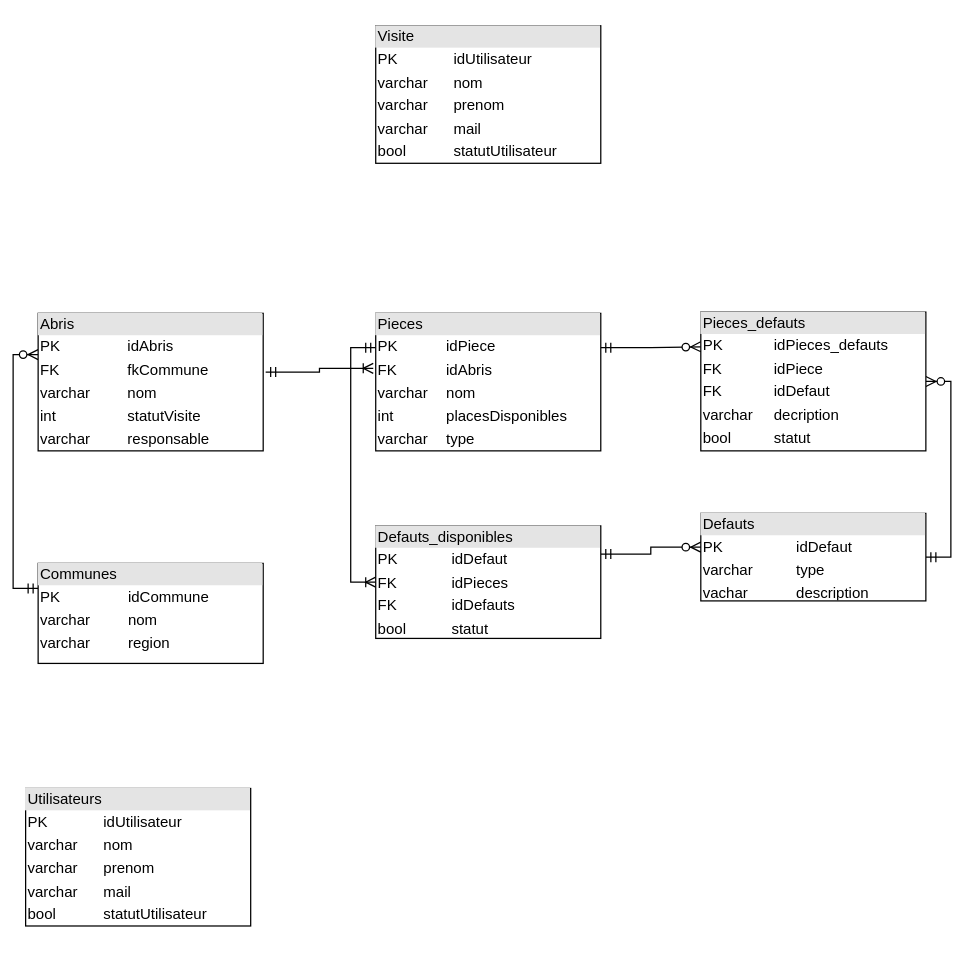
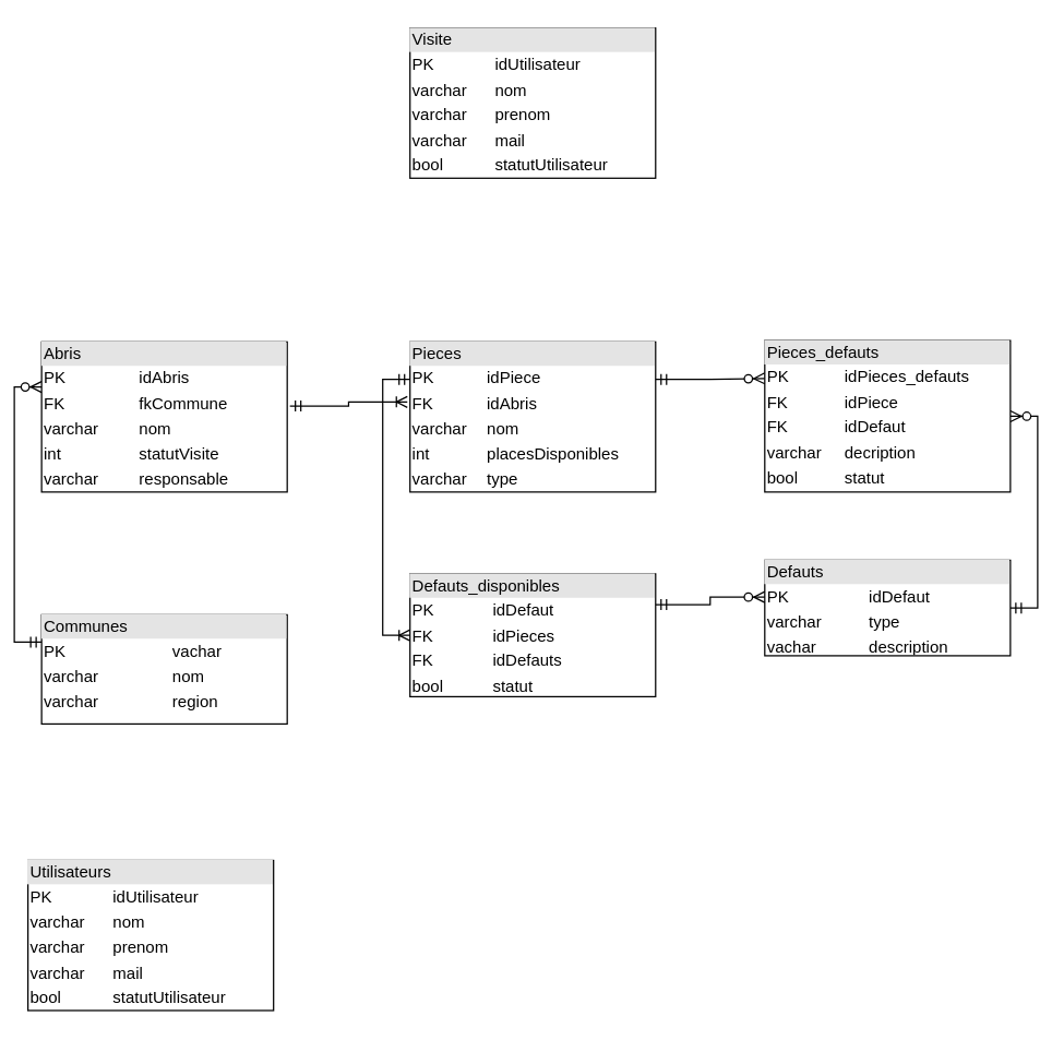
- <mxCell id="5" value="&lt;div style=&quot;box-sizing: border-box ; width: 100% ; background: #e4e4e4 ; padding: 2px&quot;&gt;Communes&lt;/div&gt;&lt;table style=&quot;width: 100% ; font-size: 1em&quot; cellpadding=&quot;2&quot; cellspacing=&quot;0&quot;&gt;&lt;tbody&gt;&lt;tr&gt;&lt;td&gt;PK&lt;/td&gt;&lt;td&gt;idCommune&lt;/td&gt;&lt;/tr&gt;&lt;tr&gt;&lt;td&gt;varchar&lt;/td&gt;&lt;td&gt;nom&lt;/td&gt;&lt;/tr&gt;&lt;tr&gt;&lt;td&gt;varchar&lt;/td&gt;&lt;td&gt;region&lt;/td&gt;&lt;/tr&gt;&lt;/tbody&gt;&lt;/table&gt;" style="verticalAlign=top;align=left;overflow=fill;html=1;" parent="1" vertex="1"><mxGeometry x="30" y="450" width="180" height="80" as="geometry" /></mxCell>
+ <mxCell id="5" value="&lt;div style=&quot;box-sizing: border-box ; width: 100% ; background: #e4e4e4 ; padding: 2px&quot;&gt;Communes&lt;/div&gt;&lt;table style=&quot;width: 100% ; font-size: 1em&quot; cellpadding=&quot;2&quot; cellspacing=&quot;0&quot;&gt;&lt;tbody&gt;&lt;tr&gt;&lt;td&gt;PK&lt;/td&gt;&lt;td&gt;vachar&lt;/td&gt;&lt;/tr&gt;&lt;tr&gt;&lt;td&gt;varchar&lt;/td&gt;&lt;td&gt;nom&lt;/td&gt;&lt;/tr&gt;&lt;tr&gt;&lt;td&gt;varchar&lt;/td&gt;&lt;td&gt;region&lt;/td&gt;&lt;/tr&gt;&lt;/tbody&gt;&lt;/table&gt;" style="verticalAlign=top;align=left;overflow=fill;html=1;" parent="1" vertex="1"><mxGeometry x="30" y="450" width="180" height="80" as="geometry" /></mxCell>
